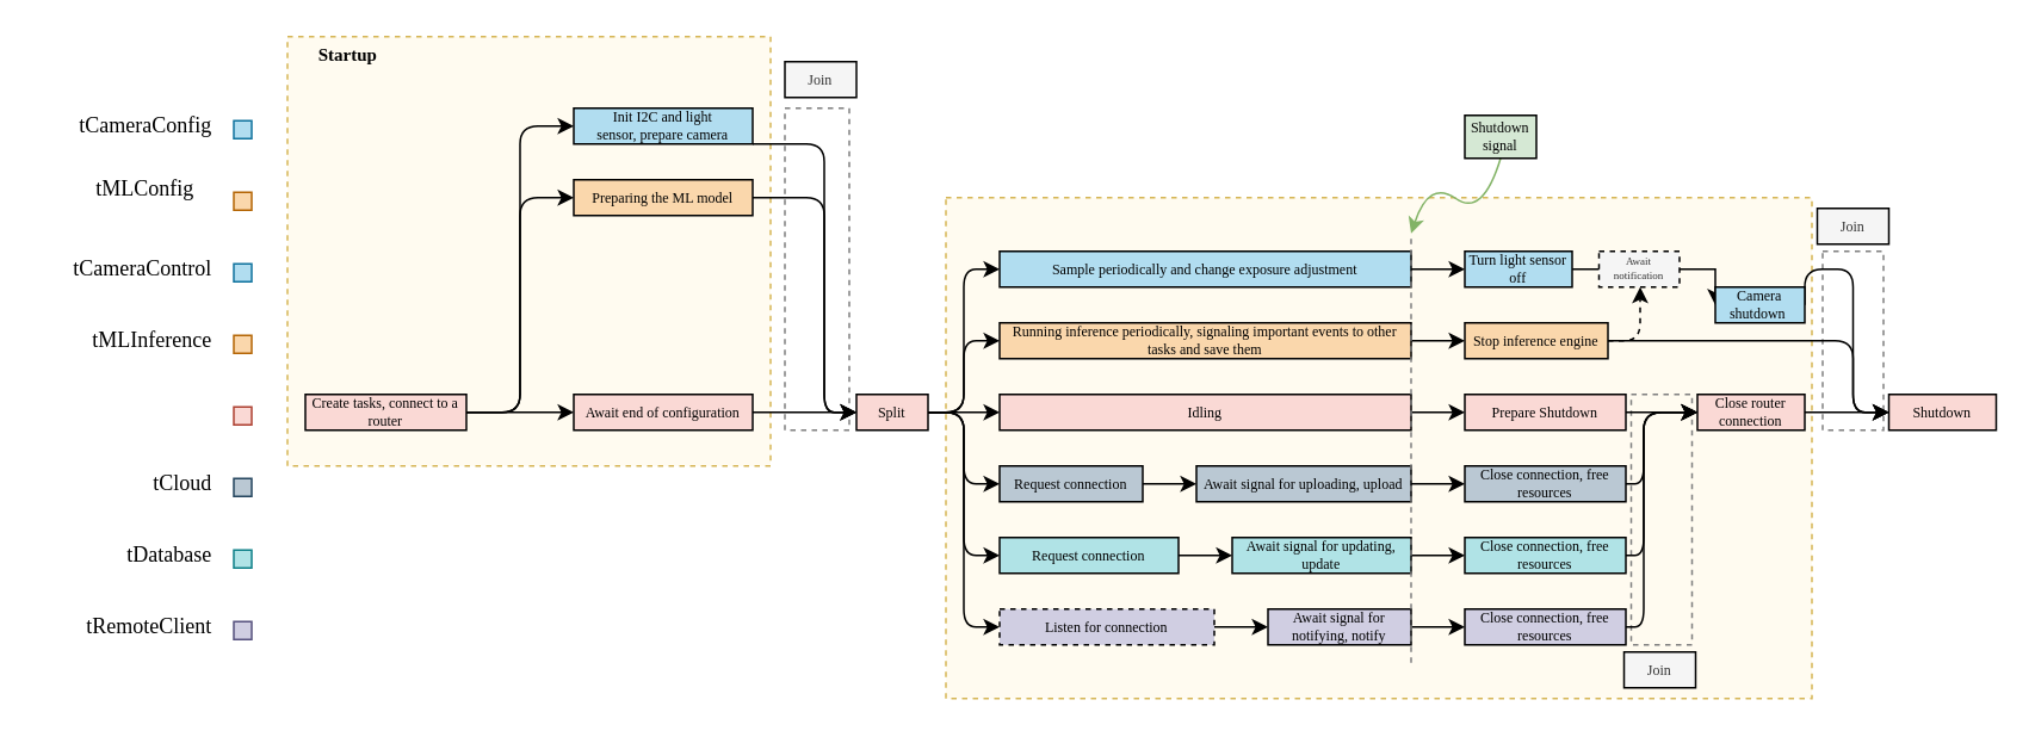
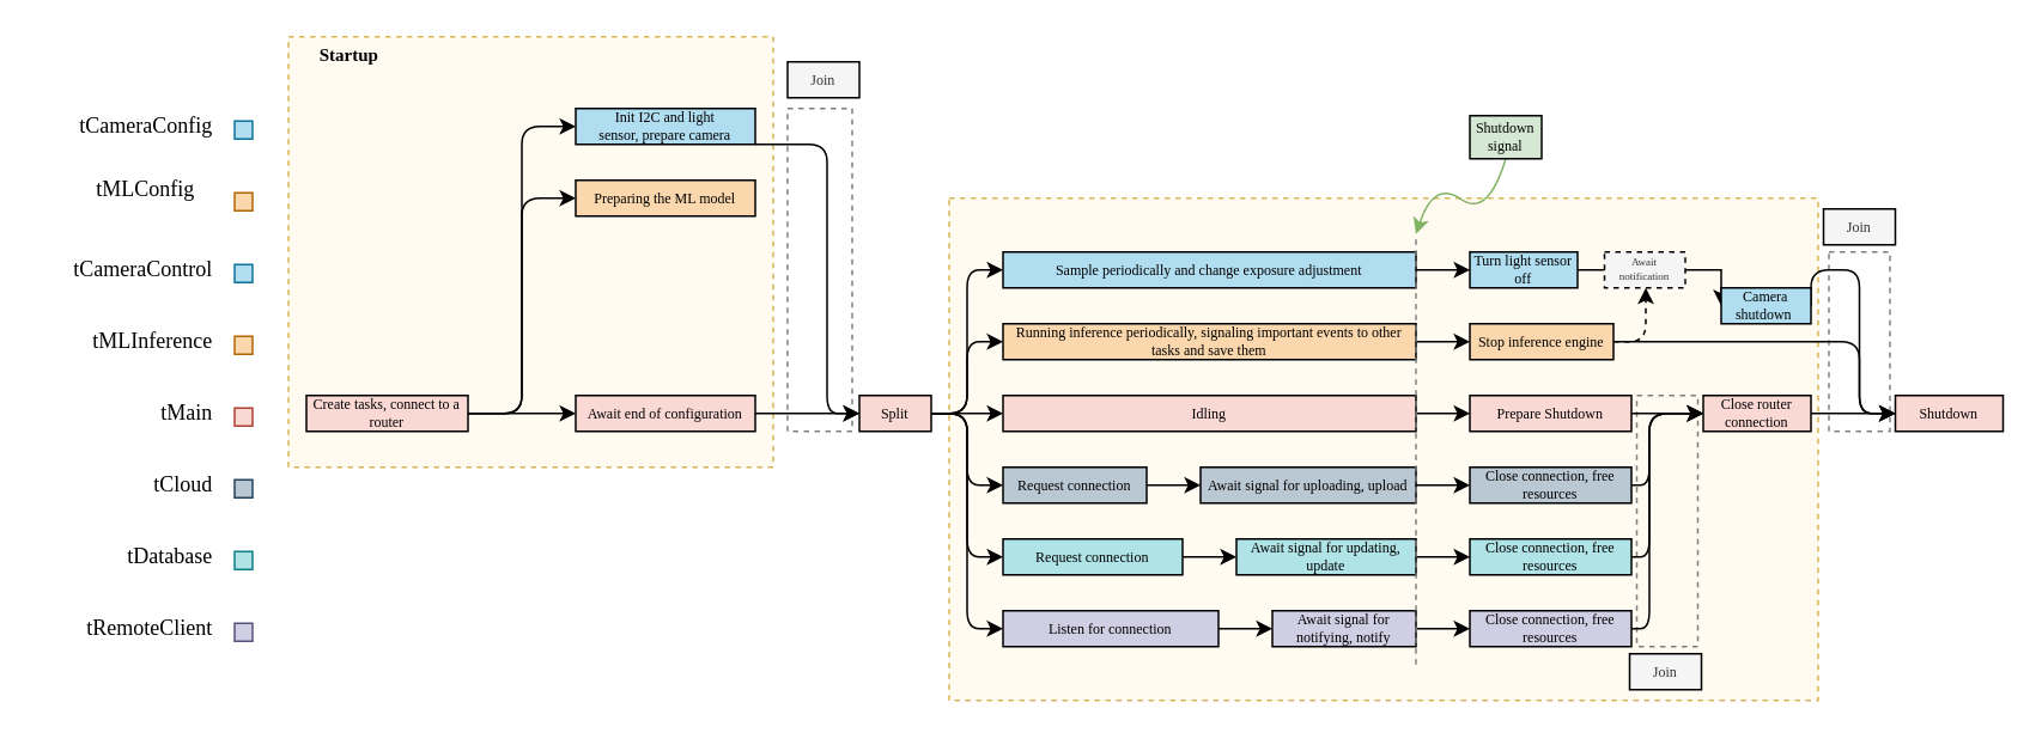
- <mxCell id="7" style="edgeStyle=orthogonalEdgeStyle;rounded=1;orthogonalLoop=1;jettySize=auto;html=1;endArrow=classic;endFill=1;fontFamily=Consolas;fontSize=8;fontColor=#000000;" parent="1" source="8" edge="1" target="47"><mxGeometry relative="1" as="geometry"><mxPoint x="460" y="230" as="targetPoint" /><Array as="points"><mxPoint x="460" y="110" /><mxPoint x="460" y="230" /></Array></mxGeometry></mxCell>
+ <mxCell id="14" value="&lt;span&gt;tMain&lt;/span&gt;" style="text;html=1;strokeColor=none;fillColor=none;align=right;verticalAlign=middle;whiteSpace=wrap;rounded=0;fontFamily=Consolas;" parent="1" vertex="1"><mxGeometry x="90" y="220" width="30" height="20" as="geometry" /></mxCell>
- <mxCell id="30" value="Listen for connection" style="rounded=0;whiteSpace=wrap;html=1;fontFamily=Consolas;fillColor=#d0cee2;fontSize=8;dashed=1;" parent="1" vertex="1"><mxGeometry x="558" y="340" width="120" height="20" as="geometry" /></mxCell>
+ <mxCell id="30" value="Listen for connection" style="rounded=0;whiteSpace=wrap;html=1;fontFamily=Consolas;fillColor=#d0cee2;fontSize=8;" parent="1" vertex="1"><mxGeometry x="558" y="340" width="120" height="20" as="geometry" /></mxCell>
